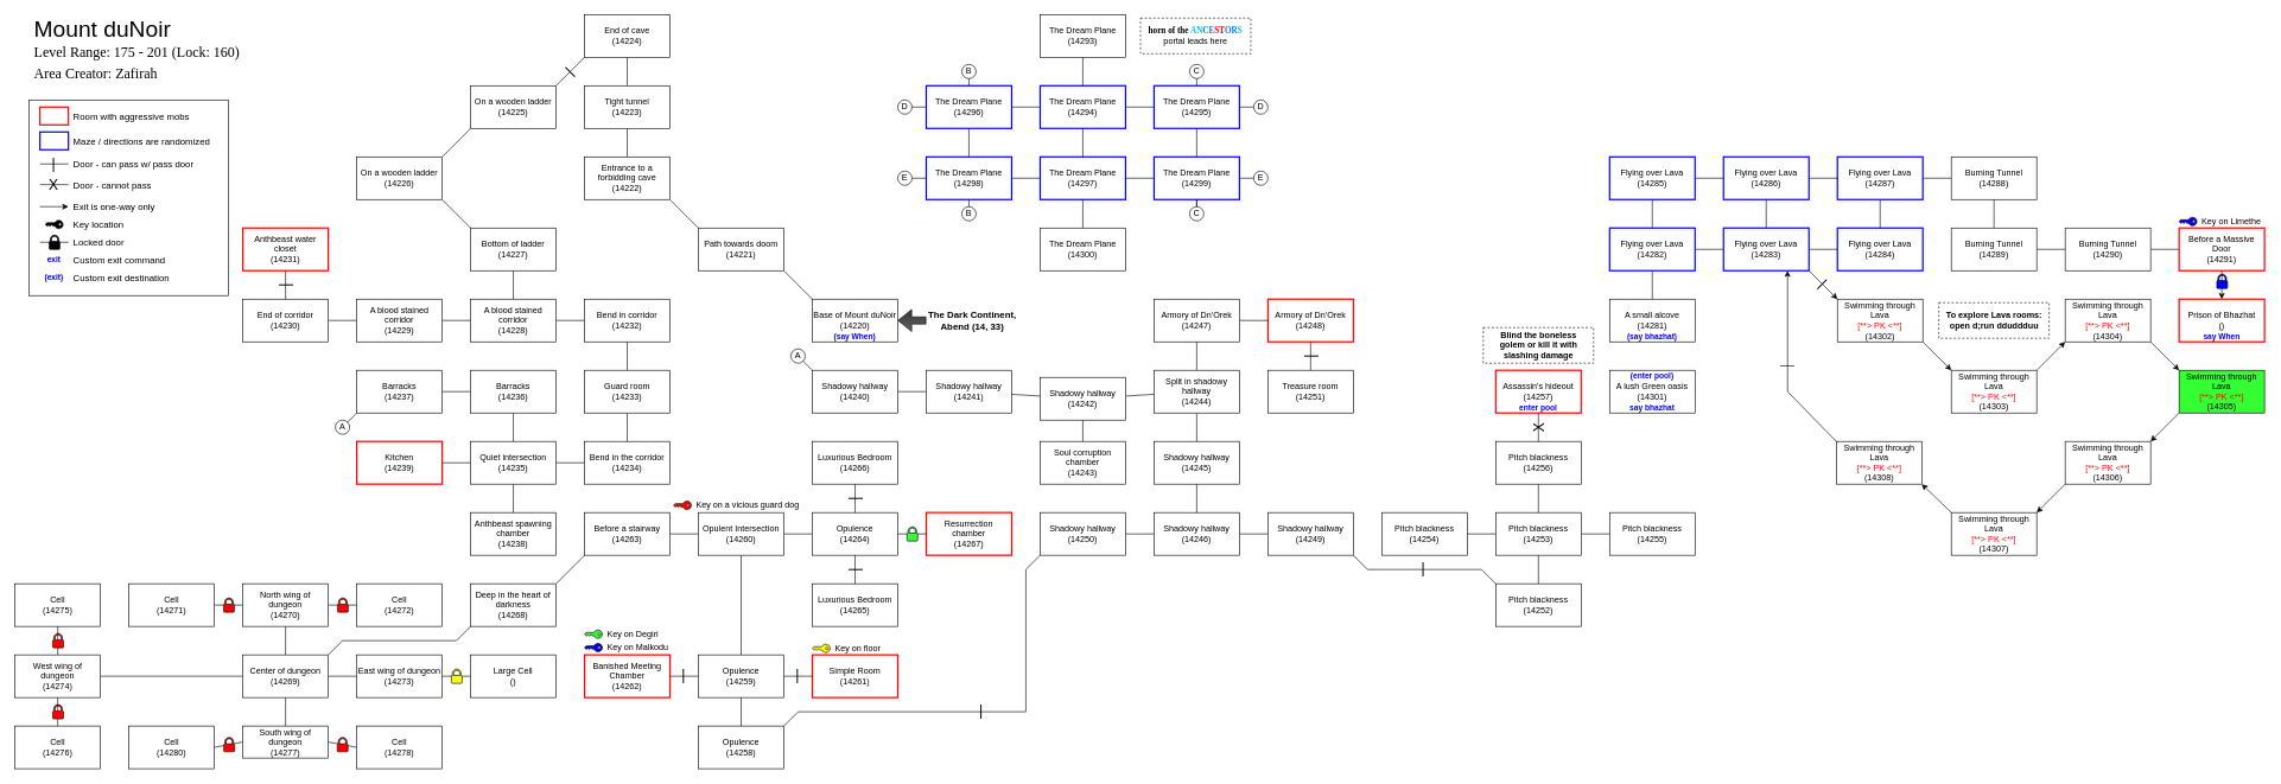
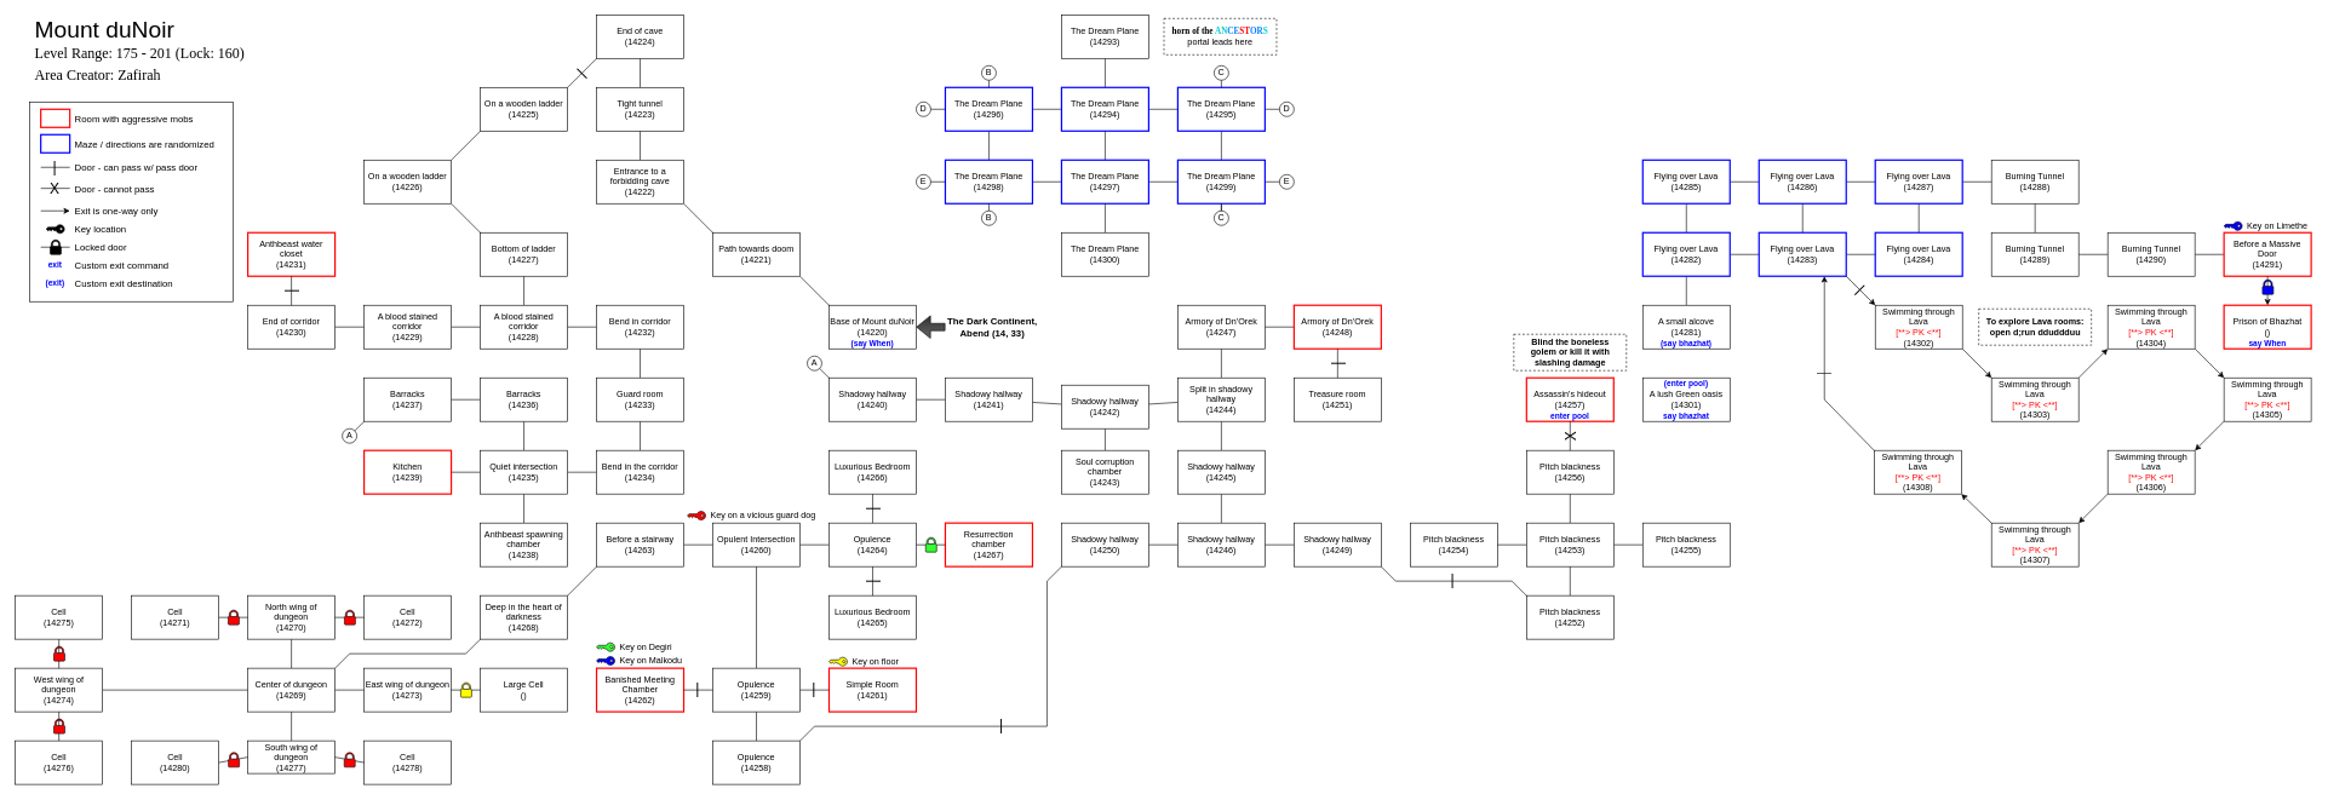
- <mxCell id="224" value="Swimming through Lava&lt;font color=&quot;#ff0000&quot;&gt;&#10;[**&gt; PK &lt;**]&lt;/font&gt;&lt;br&gt;(14305)" style="rounded=0;whiteSpace=wrap;html=1;strokeColor=#000000;strokeWidth=1;fillColor=#33ff33;" parent="1" vertex="1"><mxGeometry x="3060.01" y="520" width="120" height="60" as="geometry" /></mxCell>
+ <mxCell id="224" value="Swimming through Lava&lt;font color=&quot;#ff0000&quot;&gt;&#10;[**&gt; PK &lt;**]&lt;/font&gt;&lt;br&gt;(14305)" style="rounded=0;whiteSpace=wrap;html=1;strokeColor=#000000;strokeWidth=1;" parent="1" vertex="1"><mxGeometry x="3060.01" y="520" width="120" height="60" as="geometry" /></mxCell>
